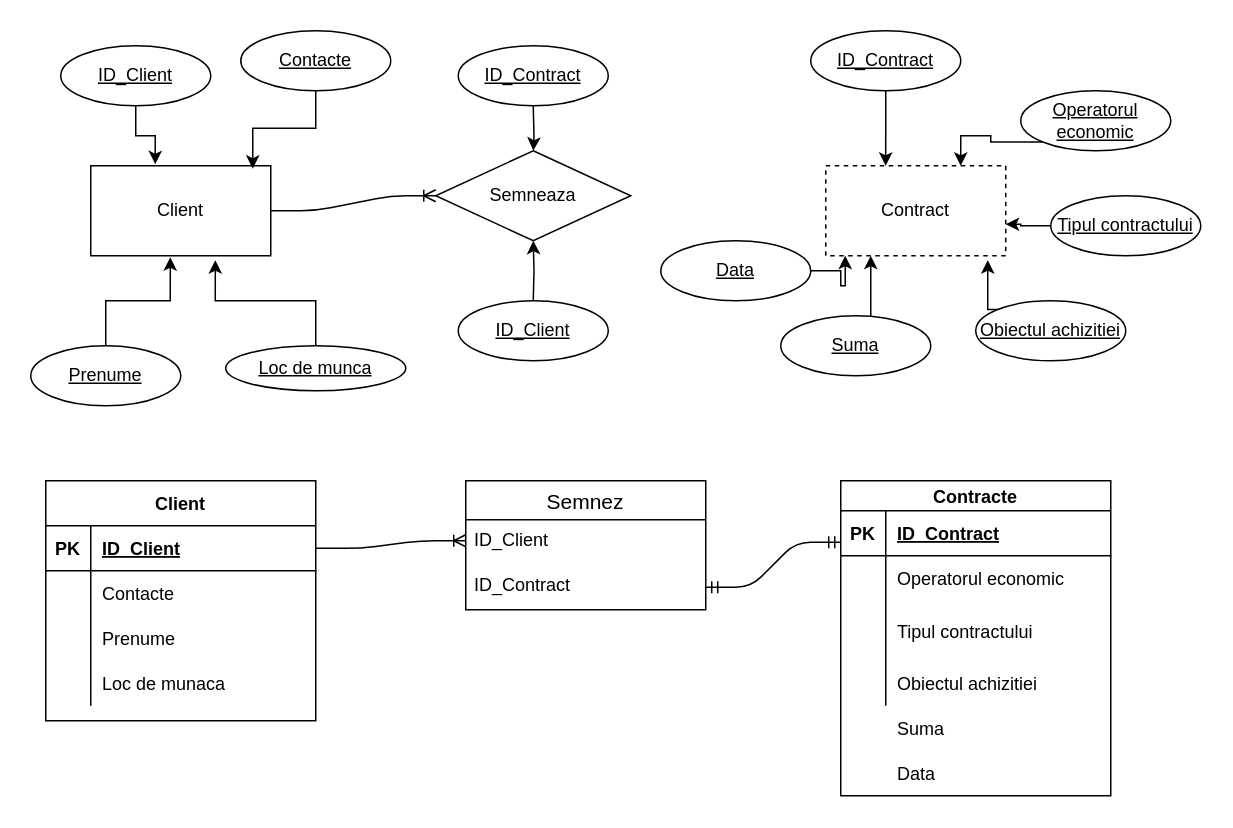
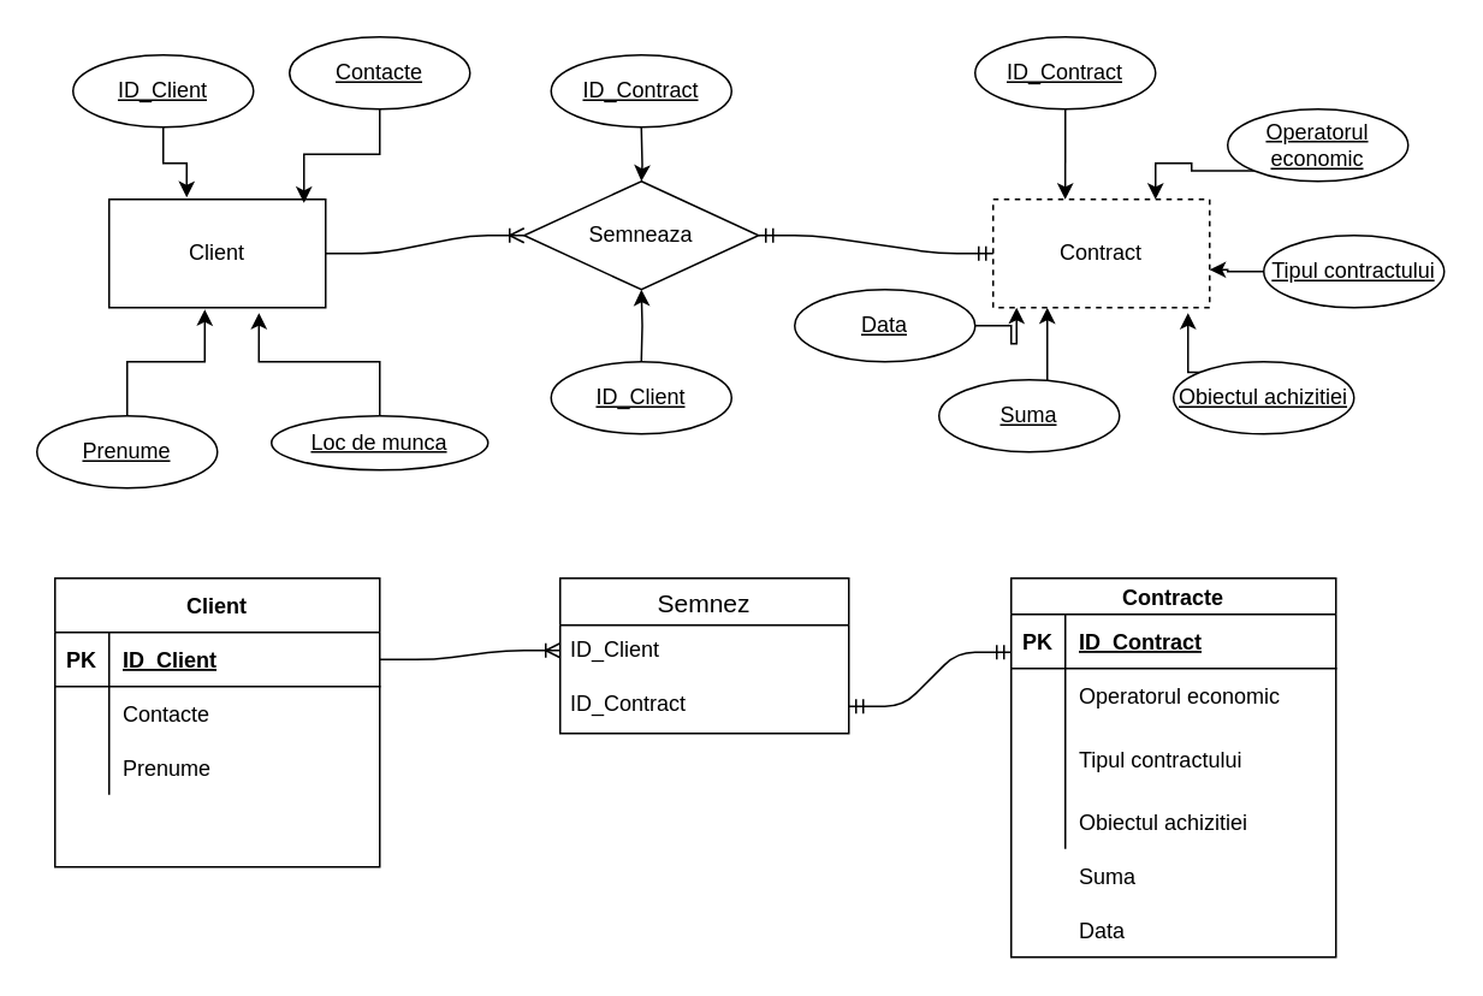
+ <mxCell id="58" value="" style="edgeStyle=entityRelationEdgeStyle;fontSize=12;html=1;endArrow=ERmandOne;startArrow=ERmandOne;entryX=0;entryY=0.5;entryDx=0;entryDy=0;" parent="1" source="4" target="3" edge="1"><mxGeometry width="100" height="100" relative="1" as="geometry"><mxPoint x="430" y="210" as="sourcePoint" /><mxPoint x="530" y="110" as="targetPoint" /></mxGeometry></mxCell>
- <mxCell id="36" value="Loc de munaca " style="shape=partialRectangle;connectable=0;fillColor=none;top=0;left=0;bottom=0;right=0;align=left;spacingLeft=6;overflow=hidden;" parent="34" vertex="1"><mxGeometry x="30" width="150" height="30" as="geometry" /></mxCell>
